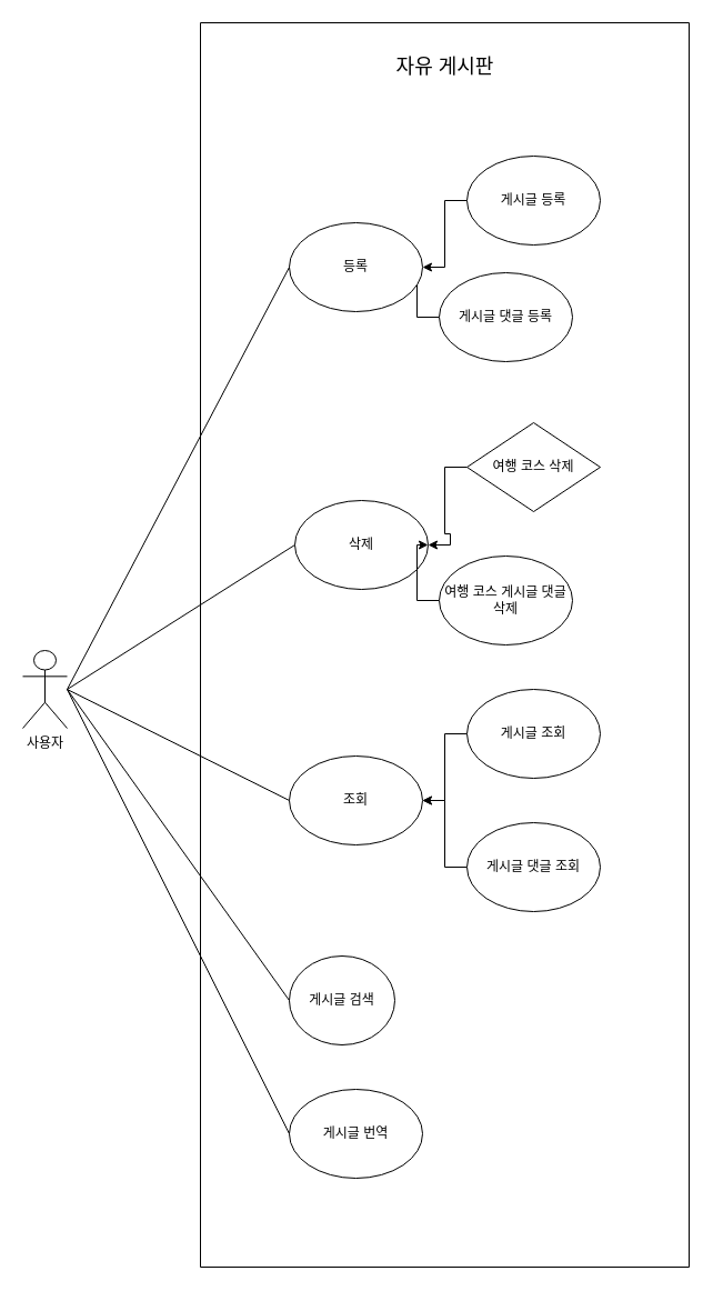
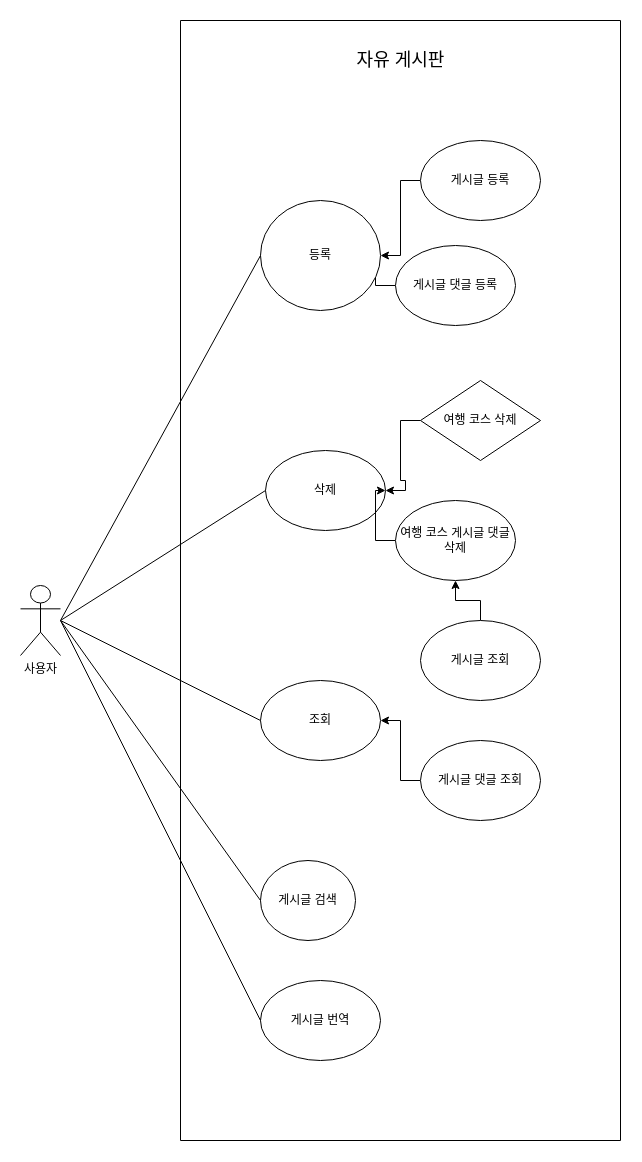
- <mxCell id="12" value="등록" style="ellipse;whiteSpace=wrap;html=1;fontSize=12;" parent="3" vertex="1"><mxGeometry x="80" y="180" width="120" height="80" as="geometry" /></mxCell>
+ <mxCell id="12" value="등록" style="ellipse;whiteSpace=wrap;html=1;fontSize=12;" parent="3" vertex="1"><mxGeometry x="80" y="180" width="120" height="110" as="geometry" /></mxCell>
- <mxCell id="18" style="edgeStyle=orthogonalEdgeStyle;rounded=0;orthogonalLoop=1;jettySize=auto;html=1;fontSize=12;" parent="3" source="19" target="9" edge="1"><mxGeometry relative="1" as="geometry"><mxPoint x="200" y="700" as="targetPoint" /></mxGeometry></mxCell>
+ <mxCell id="18" style="edgeStyle=orthogonalEdgeStyle;rounded=0;orthogonalLoop=1;jettySize=auto;html=1;fontSize=12;" parent="3" source="19" target="17" edge="1"><mxGeometry relative="1" as="geometry"><mxPoint x="200" y="700" as="targetPoint" /></mxGeometry></mxCell>
- <mxCell id="20" style="edgeStyle=orthogonalEdgeStyle;rounded=0;orthogonalLoop=1;jettySize=auto;html=1;fontSize=12;entryX=1;entryY=0.5;entryDx=0;entryDy=0;endArrow=open;" parent="3" source="21" target="9" edge="1"><mxGeometry relative="1" as="geometry"><mxPoint x="200" y="700" as="targetPoint" /></mxGeometry></mxCell>
+ <mxCell id="20" style="edgeStyle=orthogonalEdgeStyle;rounded=0;orthogonalLoop=1;jettySize=auto;html=1;fontSize=12;entryX=1;entryY=0.5;entryDx=0;entryDy=0;" parent="3" source="21" target="9" edge="1"><mxGeometry relative="1" as="geometry"><mxPoint x="200" y="700" as="targetPoint" /></mxGeometry></mxCell>
